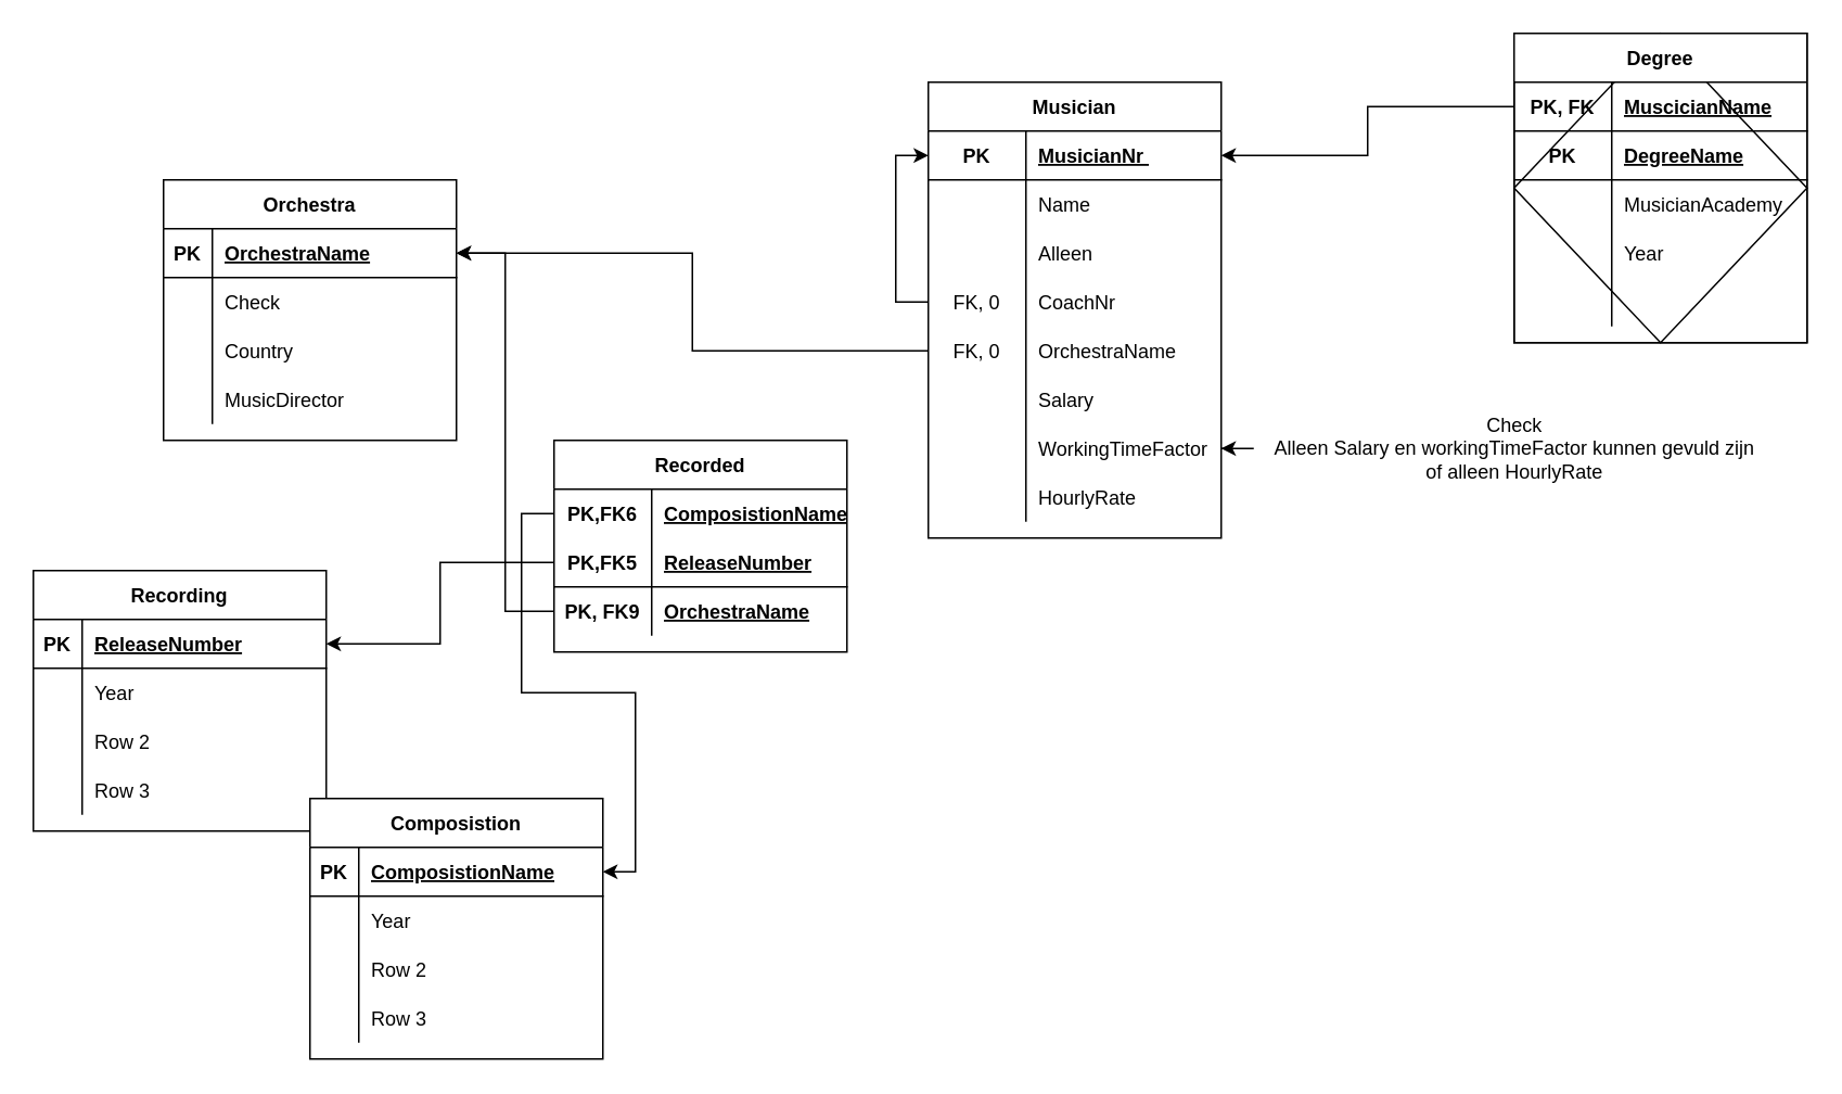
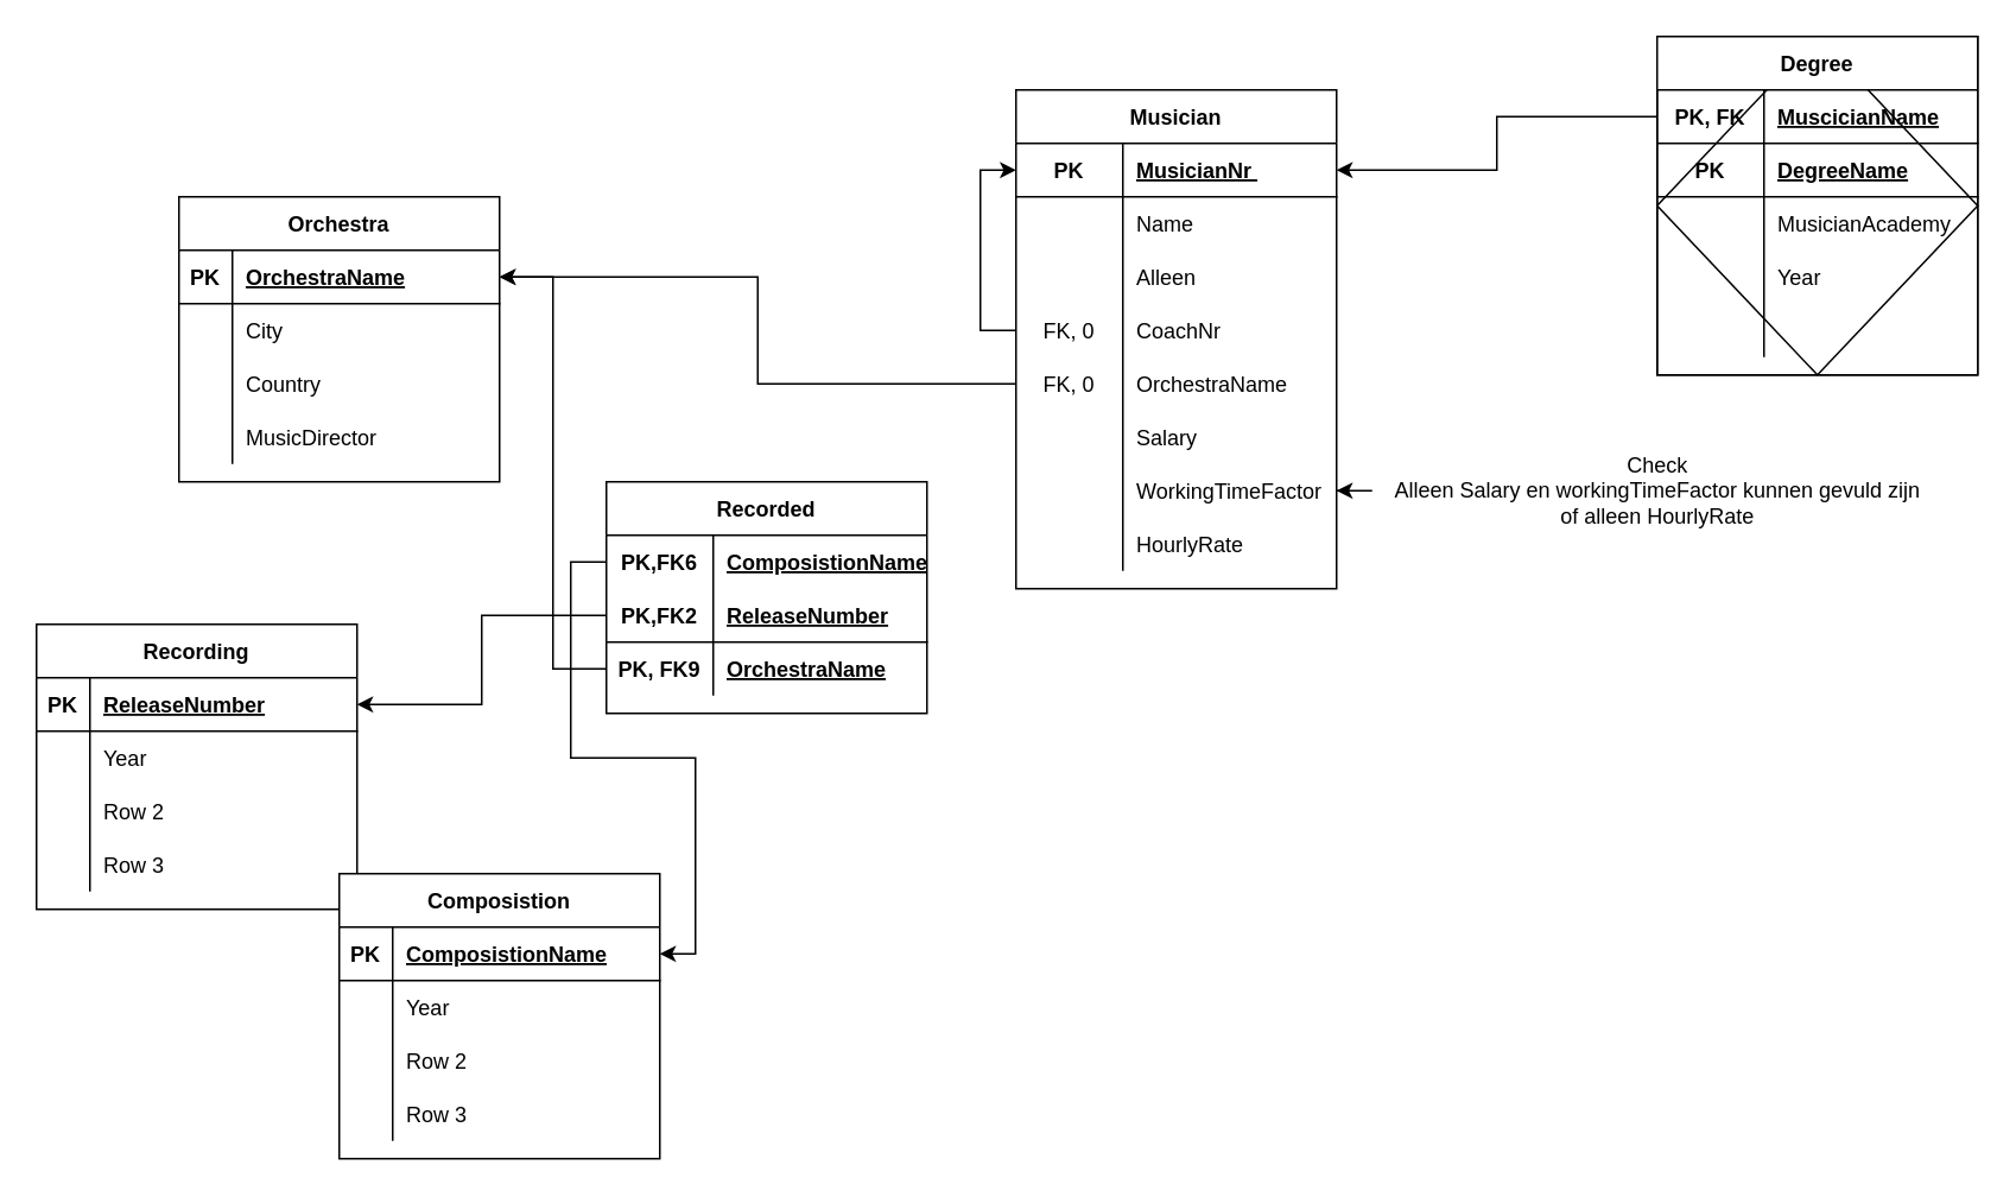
- <mxCell id="34" value="Check" style="shape=partialRectangle;connectable=0;fillColor=none;top=0;left=0;bottom=0;right=0;align=left;spacingLeft=6;overflow=hidden;" vertex="1" parent="32"><mxGeometry x="30" width="150" height="30" as="geometry"><mxRectangle width="150" height="30" as="alternateBounds" /></mxGeometry></mxCell>
+ <mxCell id="34" value="City" style="shape=partialRectangle;connectable=0;fillColor=none;top=0;left=0;bottom=0;right=0;align=left;spacingLeft=6;overflow=hidden;" vertex="1" parent="32"><mxGeometry x="30" width="150" height="30" as="geometry"><mxRectangle width="150" height="30" as="alternateBounds" /></mxGeometry></mxCell>
- <mxCell id="73" value="PK,FK5" style="shape=partialRectangle;connectable=0;fillColor=none;top=0;left=0;bottom=0;right=0;fontStyle=1;overflow=hidden;" vertex="1" parent="72"><mxGeometry width="60" height="30" as="geometry"><mxRectangle width="60" height="30" as="alternateBounds" /></mxGeometry></mxCell>
+ <mxCell id="73" value="PK,FK2" style="shape=partialRectangle;connectable=0;fillColor=none;top=0;left=0;bottom=0;right=0;fontStyle=1;overflow=hidden;" vertex="1" parent="72"><mxGeometry width="60" height="30" as="geometry"><mxRectangle width="60" height="30" as="alternateBounds" /></mxGeometry></mxCell>
